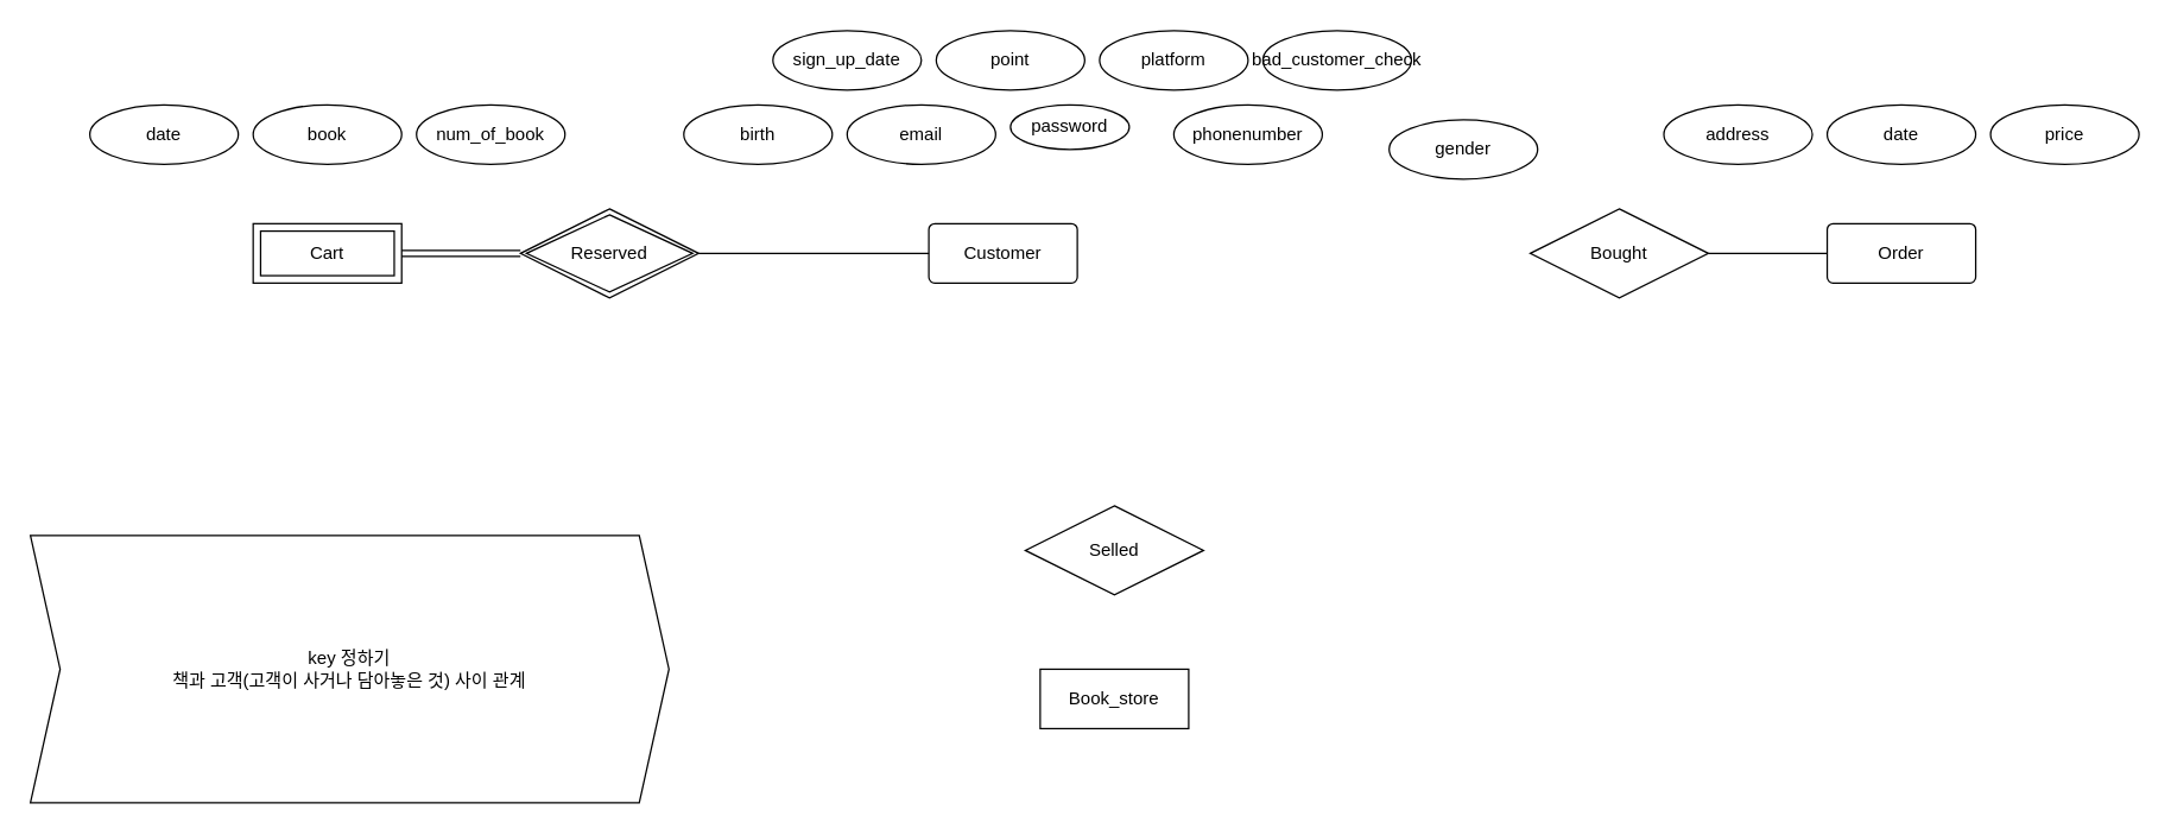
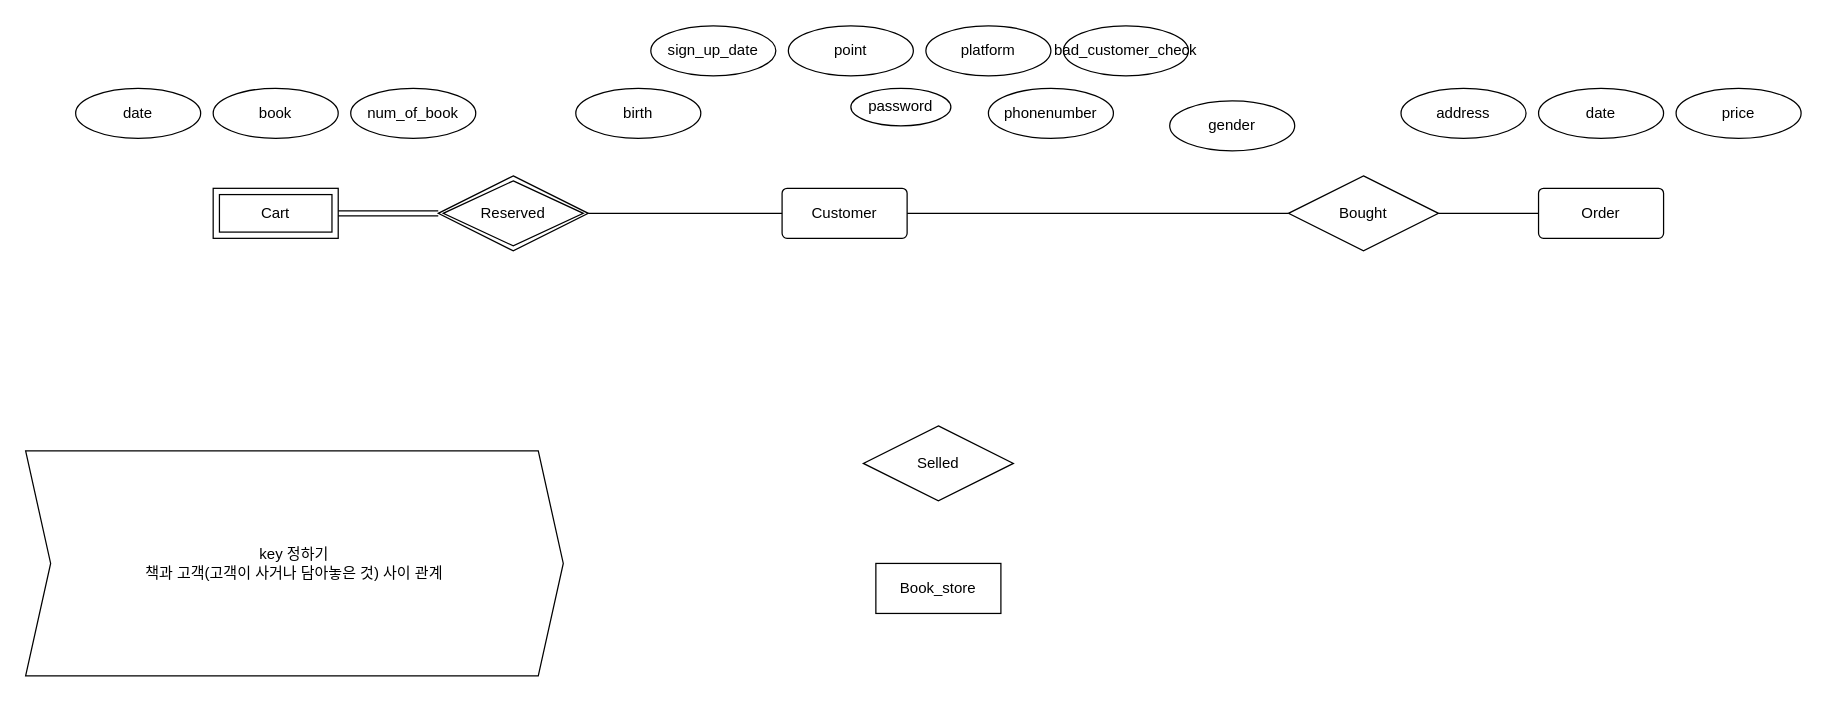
- <mxCell id="5" value="email" style="ellipse;whiteSpace=wrap;html=1;align=center;" vertex="1" parent="1"><mxGeometry x="570" y="70" width="100" height="40" as="geometry" /></mxCell>
+ <mxCell id="15" value="" style="endArrow=none;html=1;entryX=0;entryY=0.5;entryDx=0;entryDy=0;exitX=1;exitY=0.5;exitDx=0;exitDy=0;" edge="1" parent="1" source="4" target="3"><mxGeometry width="50" height="50" relative="1" as="geometry"><mxPoint x="930" y="460" as="sourcePoint" /><mxPoint x="980" y="410" as="targetPoint" /></mxGeometry></mxCell>
